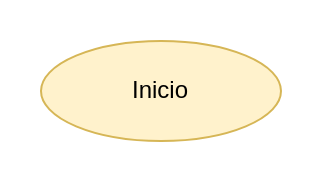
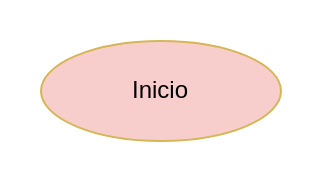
- <mxCell id="2" value="Inicio" style="ellipse;whiteSpace=wrap;html=1;fillColor=#fff2cc;strokeColor=#d6b656;" vertex="1" parent="1"><mxGeometry x="20" y="20" width="120" height="50" as="geometry" /></mxCell>
+ <mxCell id="2" value="Inicio" style="ellipse;whiteSpace=wrap;html=1;fillColor=#f8cecc;strokeColor=#d6b656;" vertex="1" parent="1"><mxGeometry x="20" y="20" width="120" height="50" as="geometry" /></mxCell>
